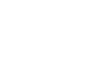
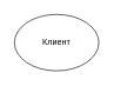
+ <mxCell id="2" value="Клиент" style="ellipse;whiteSpace=wrap;html=1;" parent="1" vertex="1"><mxGeometry x="20" y="20" width="120" height="80" as="geometry" /></mxCell>
